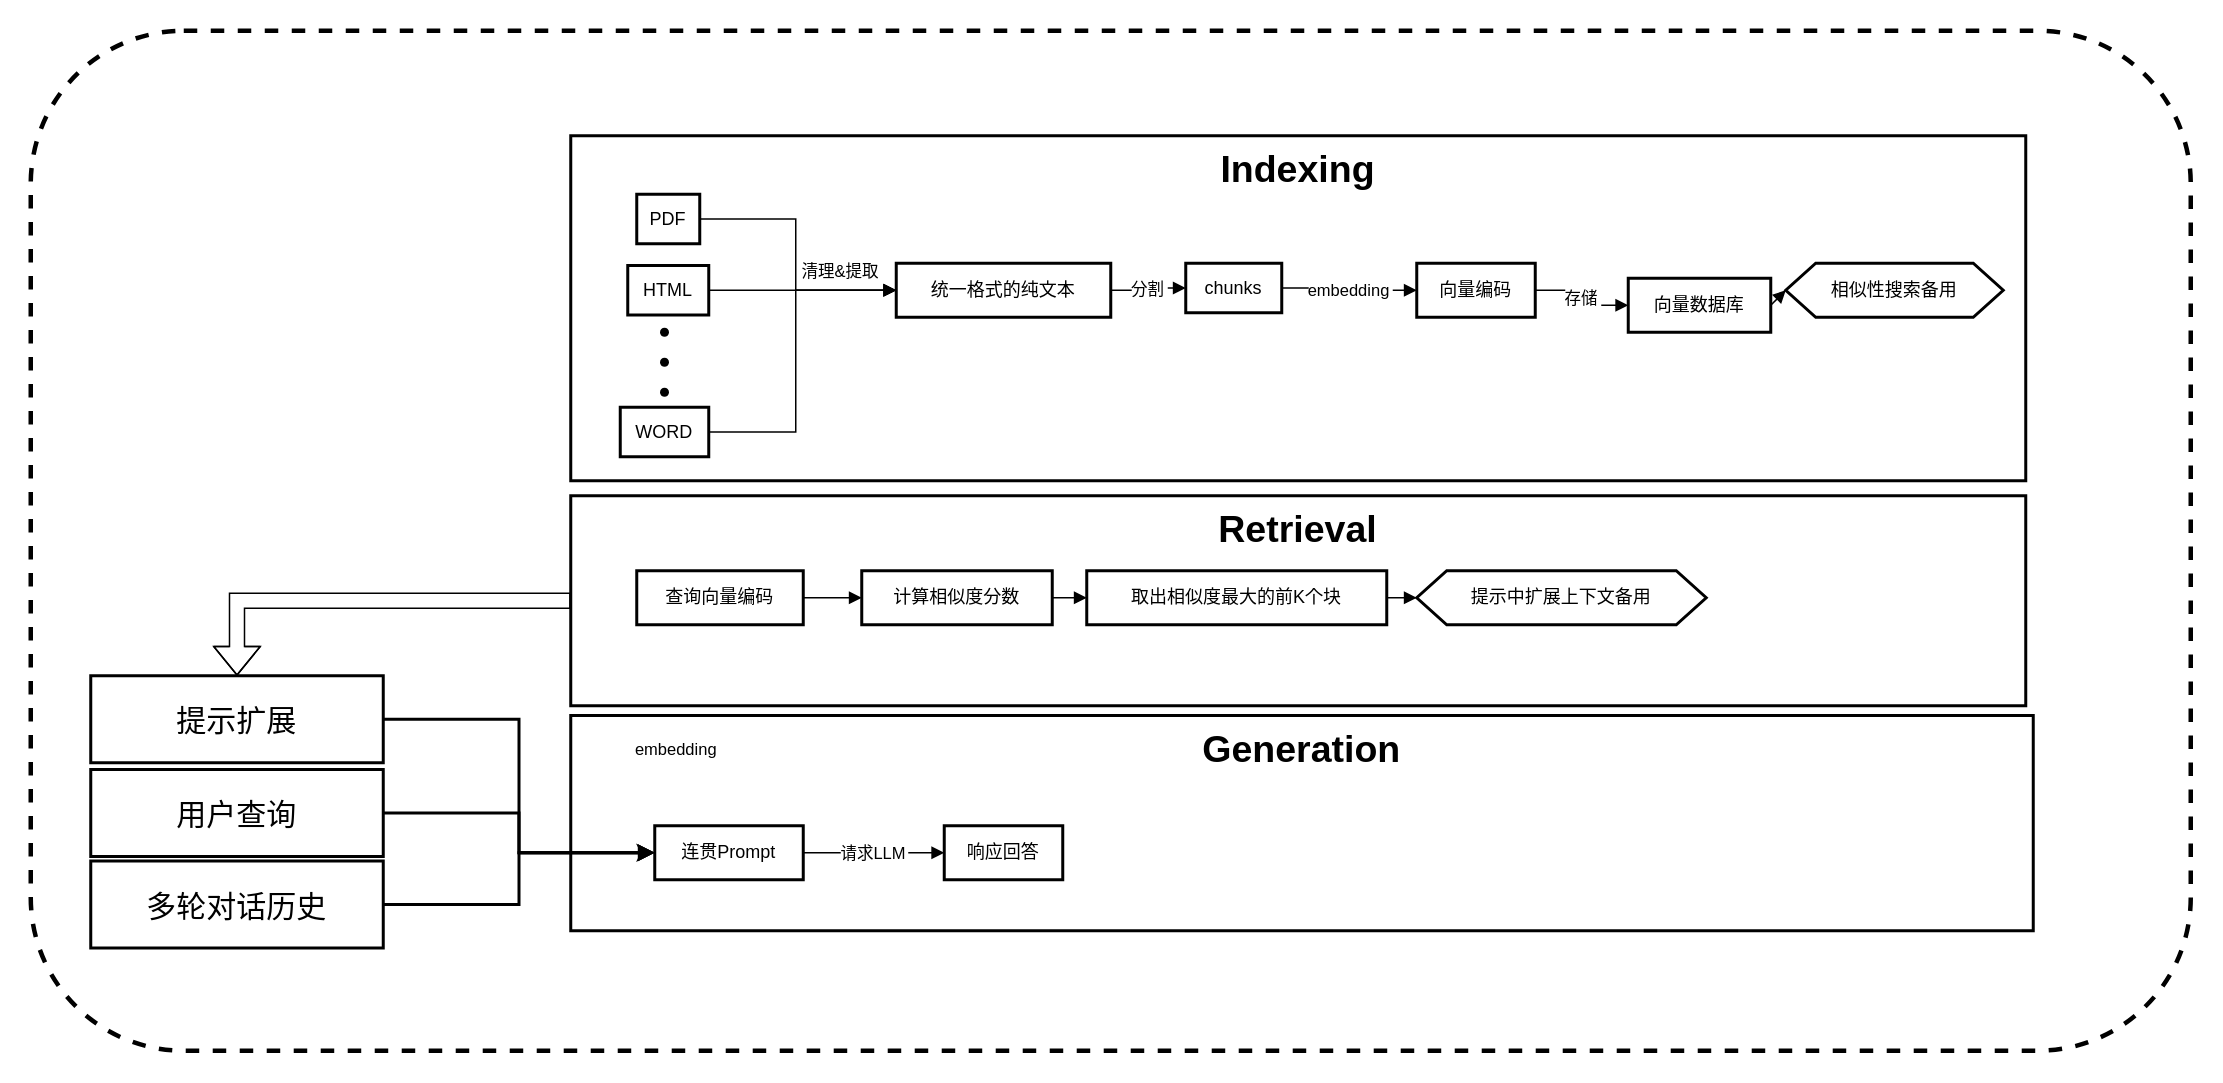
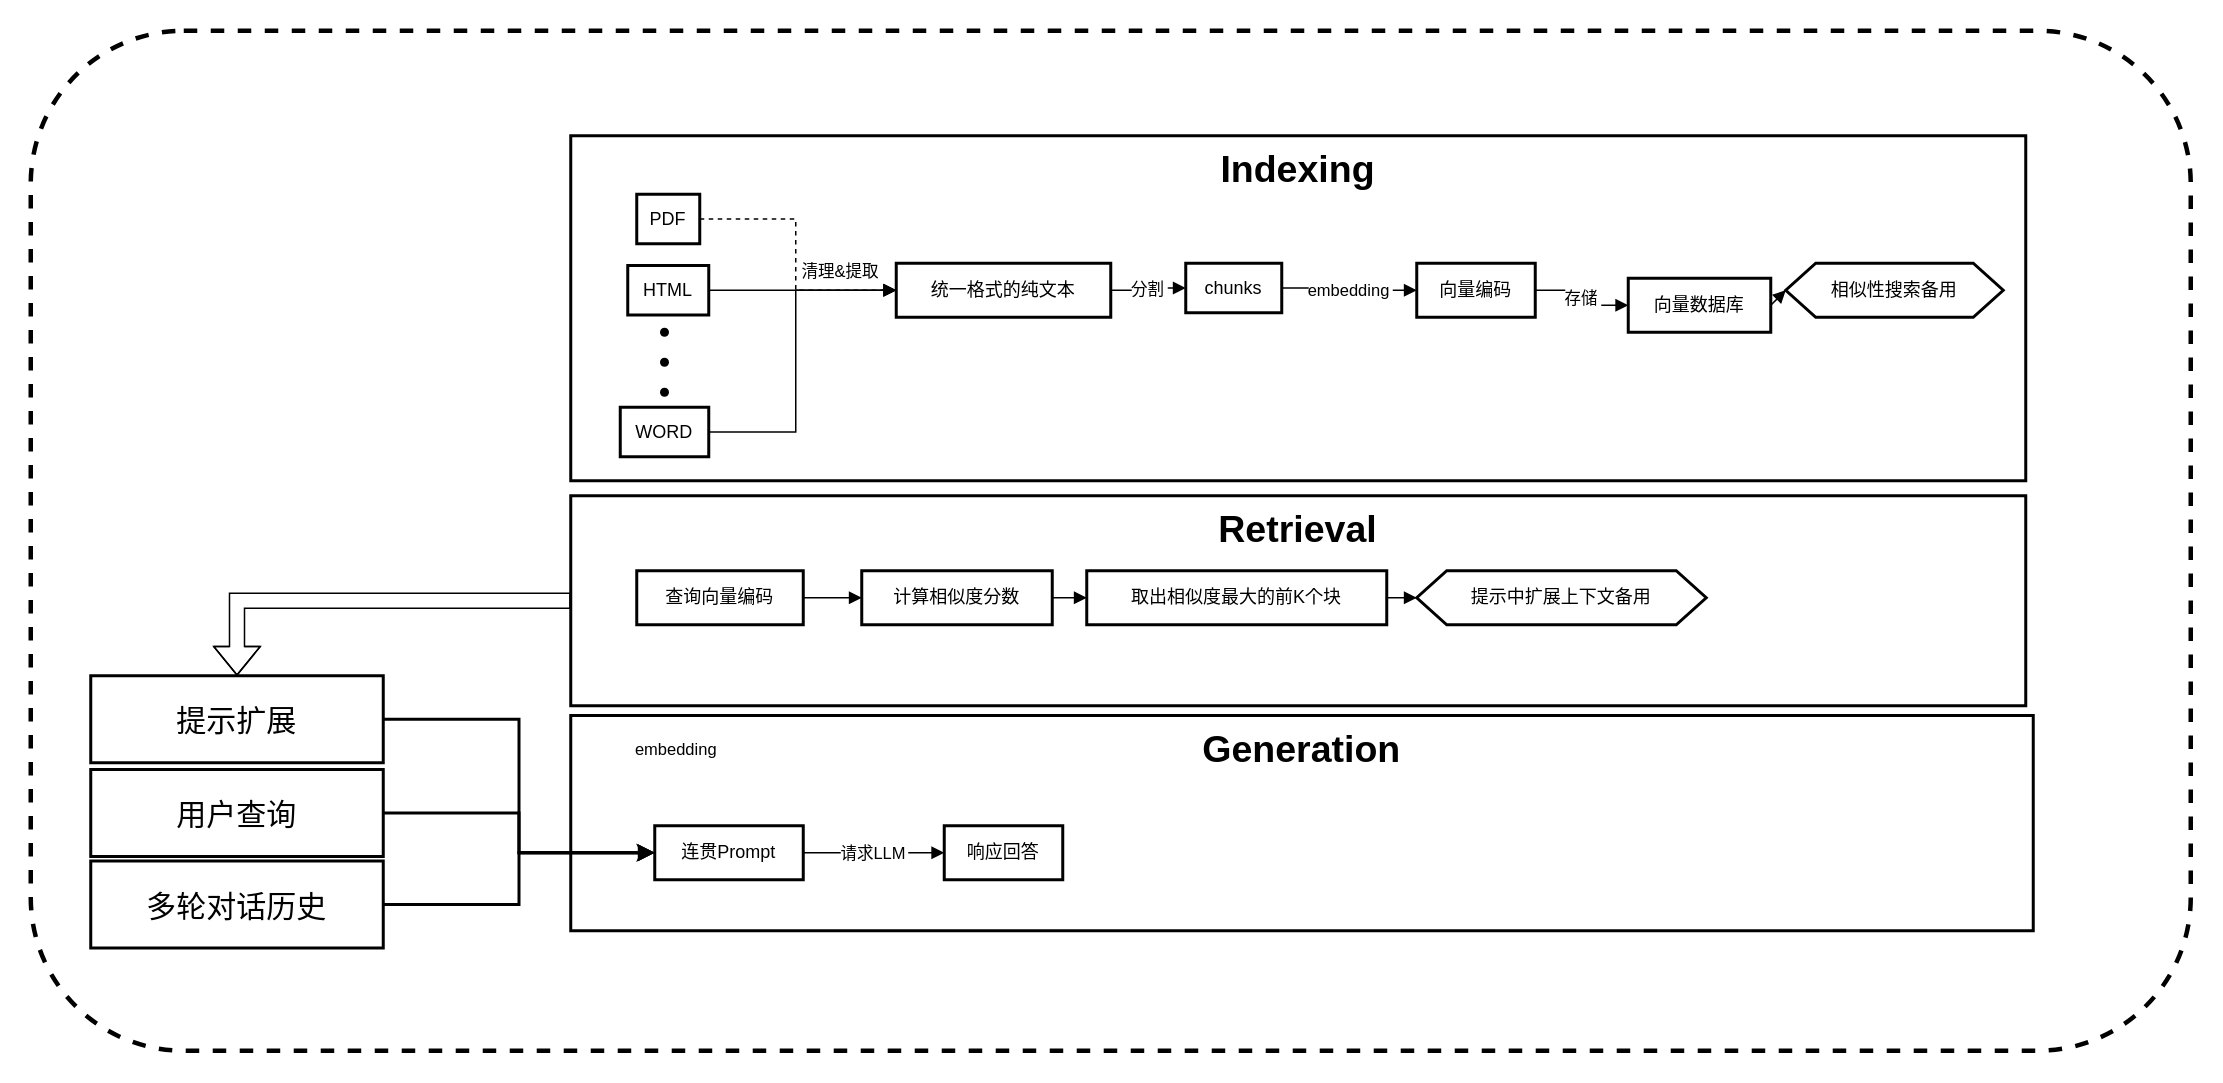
- <mxCell id="29" value="" style="startArrow=none;endArrow=block;exitX=1;exitY=0.5;entryX=0;entryY=0.5;rounded=0;entryDx=0;entryDy=0;exitDx=0;exitDy=0;edgeStyle=orthogonalEdgeStyle;" edge="1" parent="19" source="22" target="21"><mxGeometry relative="1" as="geometry"><Array as="points"><mxPoint x="150" y="56" /><mxPoint x="150" y="103" /></Array></mxGeometry></mxCell>
+ <mxCell id="29" value="" style="startArrow=none;endArrow=block;exitX=1;exitY=0.5;entryX=0;entryY=0.5;rounded=0;entryDx=0;entryDy=0;exitDx=0;exitDy=0;edgeStyle=orthogonalEdgeStyle;dashed=1;" edge="1" parent="19" source="22" target="21"><mxGeometry relative="1" as="geometry"><Array as="points"><mxPoint x="150" y="56" /><mxPoint x="150" y="103" /></Array></mxGeometry></mxCell>
